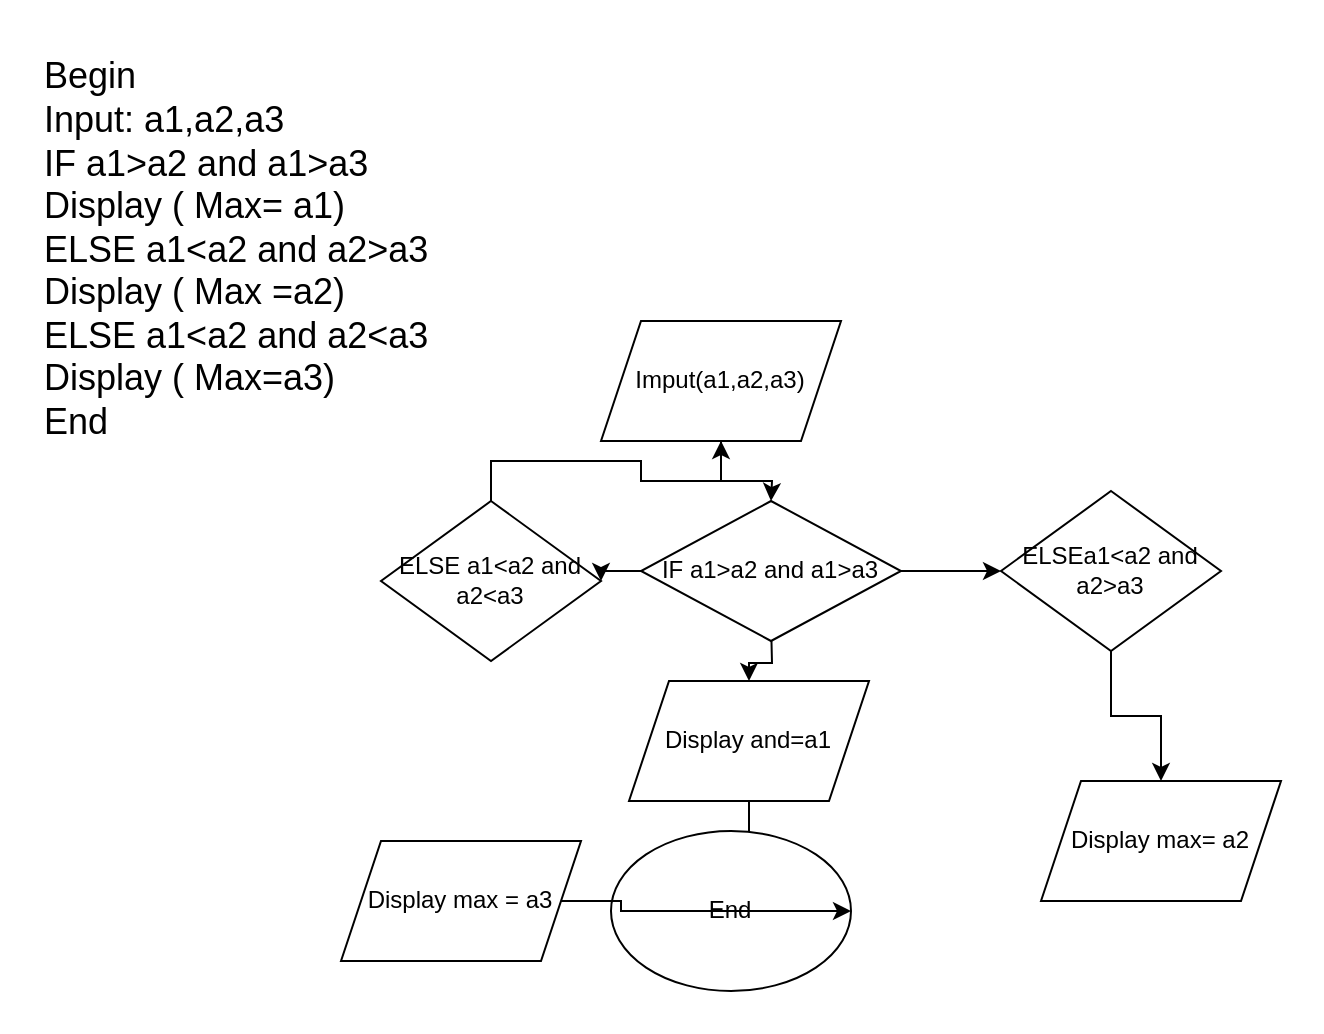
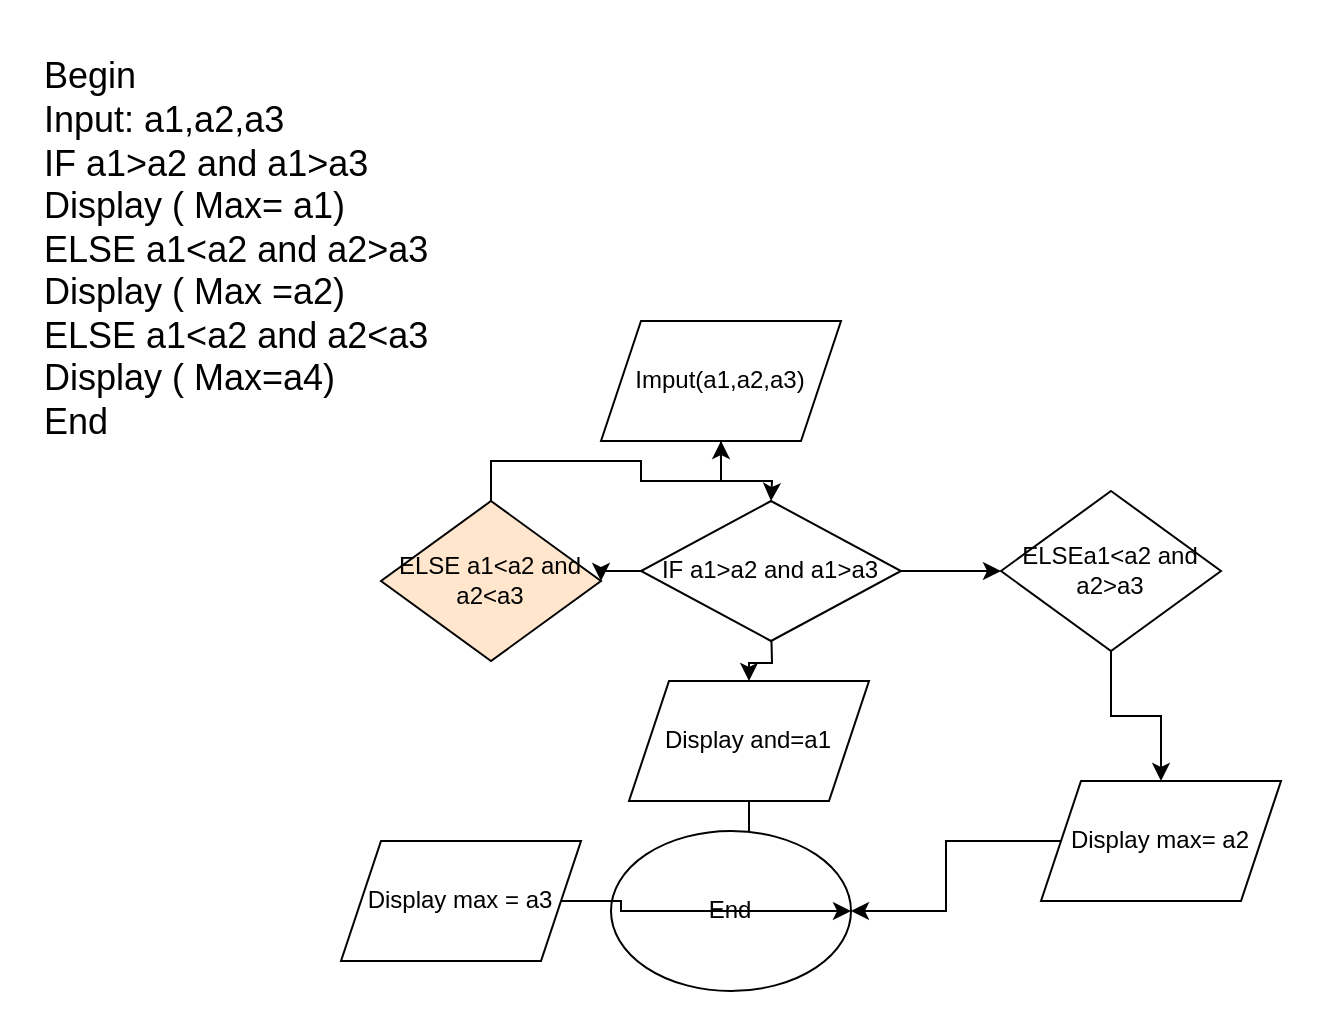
- <mxCell id="13" value="&lt;font style=&quot;font-size: 18px;&quot;&gt;Begin&lt;br&gt;Input: a1,a2,a3&lt;br&gt;IF a1&amp;gt;a2 and a1&amp;gt;a3&lt;br&gt;Display ( Max= a1)&lt;br&gt;ELSE a1&amp;lt;a2 and a2&amp;gt;a3&lt;br&gt;Display ( Max =a2)&lt;br&gt;ELSE a1&amp;lt;a2 and a2&amp;lt;a3&lt;br&gt;Display ( Max=a3)&lt;br&gt;End&lt;br&gt;&lt;/font&gt;" style="text;html=1;align=left;verticalAlign=middle;resizable=0;points=[];autosize=1;strokeColor=none;fillColor=none;" parent="1" vertex="1"><mxGeometry y="20" width="220" height="210" as="geometry" x="20" /></mxCell>
+ <mxCell id="13" value="&lt;font style=&quot;font-size: 18px;&quot;&gt;Begin&lt;br&gt;Input: a1,a2,a3&lt;br&gt;IF a1&amp;gt;a2 and a1&amp;gt;a3&lt;br&gt;Display ( Max= a1)&lt;br&gt;ELSE a1&amp;lt;a2 and a2&amp;gt;a3&lt;br&gt;Display ( Max =a2)&lt;br&gt;ELSE a1&amp;lt;a2 and a2&amp;lt;a3&lt;br&gt;Display ( Max=a4)&lt;br&gt;End&lt;br&gt;&lt;/font&gt;" style="text;html=1;align=left;verticalAlign=middle;resizable=0;points=[];autosize=1;strokeColor=none;fillColor=none;" parent="1" vertex="1"><mxGeometry y="20" width="220" height="210" as="geometry" x="20" /></mxCell>
- <mxCell id="15" value="ELSE a1&amp;lt;a2 and a2&amp;lt;a3" style="rhombus;whiteSpace=wrap;html=1;" parent="1" vertex="1"><mxGeometry x="190" y="250" width="110" height="80" as="geometry" /></mxCell>
+ <mxCell id="15" value="ELSE a1&amp;lt;a2 and a2&amp;lt;a3" style="rhombus;whiteSpace=wrap;html=1;fillColor=#ffe6cc;" parent="1" vertex="1"><mxGeometry x="190" y="250" width="110" height="80" as="geometry" /></mxCell>
+ <mxCell id="16" value="" style="edgeStyle=orthogonalEdgeStyle;rounded=0;orthogonalLoop=1;jettySize=auto;html=1;" parent="1" source="17" target="7" edge="1"><mxGeometry relative="1" as="geometry" /></mxCell>
